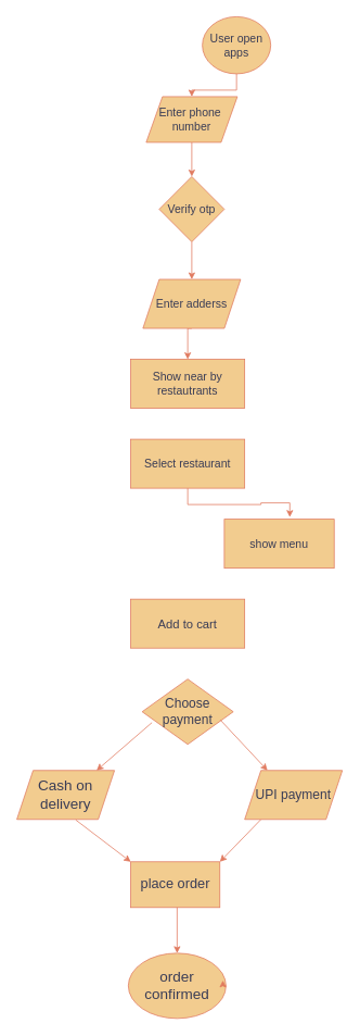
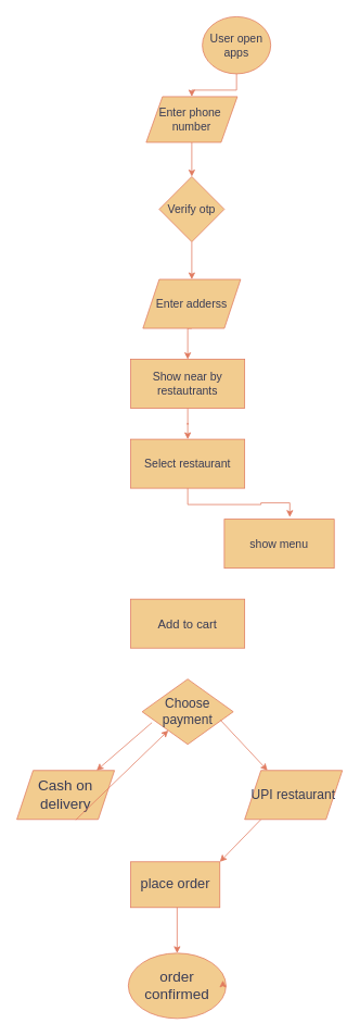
+ <mxCell id="10" style="edgeStyle=orthogonalEdgeStyle;rounded=0;orthogonalLoop=1;jettySize=auto;html=1;entryX=0.5;entryY=0;entryDx=0;entryDy=0;strokeColor=#E07A5F;fontColor=#393C56;fillColor=#F2CC8F;" edge="1" parent="1" source="11" target="12"><mxGeometry relative="1" as="geometry" /></mxCell>
- <mxCell id="25" value="UPI payment" style="shape=parallelogram;perimeter=parallelogramPerimeter;whiteSpace=wrap;html=1;fixedSize=1;strokeColor=#E07A5F;fontColor=#393C56;fillColor=#F2CC8F;fontSize=16;" vertex="1" parent="1"><mxGeometry x="300" y="944" width="120" height="60" as="geometry" /></mxCell>
+ <mxCell id="25" value="UPI restaurant" style="shape=parallelogram;perimeter=parallelogramPerimeter;whiteSpace=wrap;html=1;fixedSize=1;strokeColor=#E07A5F;fontColor=#393C56;fillColor=#F2CC8F;fontSize=16;" vertex="1" parent="1"><mxGeometry x="300" y="944" width="120" height="60" as="geometry" /></mxCell>
- <mxCell id="23" value="" style="endArrow=classic;html=1;rounded=0;strokeColor=#E07A5F;fontColor=default;fillColor=#F2CC8F;entryX=0;entryY=0;entryDx=0;entryDy=0;exitX=0.603;exitY=1.01;exitDx=0;exitDy=0;exitPerimeter=0;labelBackgroundColor=none;" edge="1" parent="1" source="16" target="19"><mxGeometry width="50" height="50" relative="1" as="geometry"><mxPoint x="90" y="1014" as="sourcePoint" /><mxPoint x="146" y="1140" as="targetPoint" /></mxGeometry></mxCell>
+ <mxCell id="23" value="" style="endArrow=classic;html=1;rounded=0;strokeColor=#E07A5F;fontColor=default;fillColor=#F2CC8F;exitX=0.603;exitY=1.01;exitDx=0;exitDy=0;exitPerimeter=0;labelBackgroundColor=none;" edge="1" parent="1" source="16" target="15"><mxGeometry width="50" height="50" relative="1" as="geometry"><mxPoint x="90" y="1014" as="sourcePoint" /><mxPoint x="146" y="1140" as="targetPoint" /></mxGeometry></mxCell>
